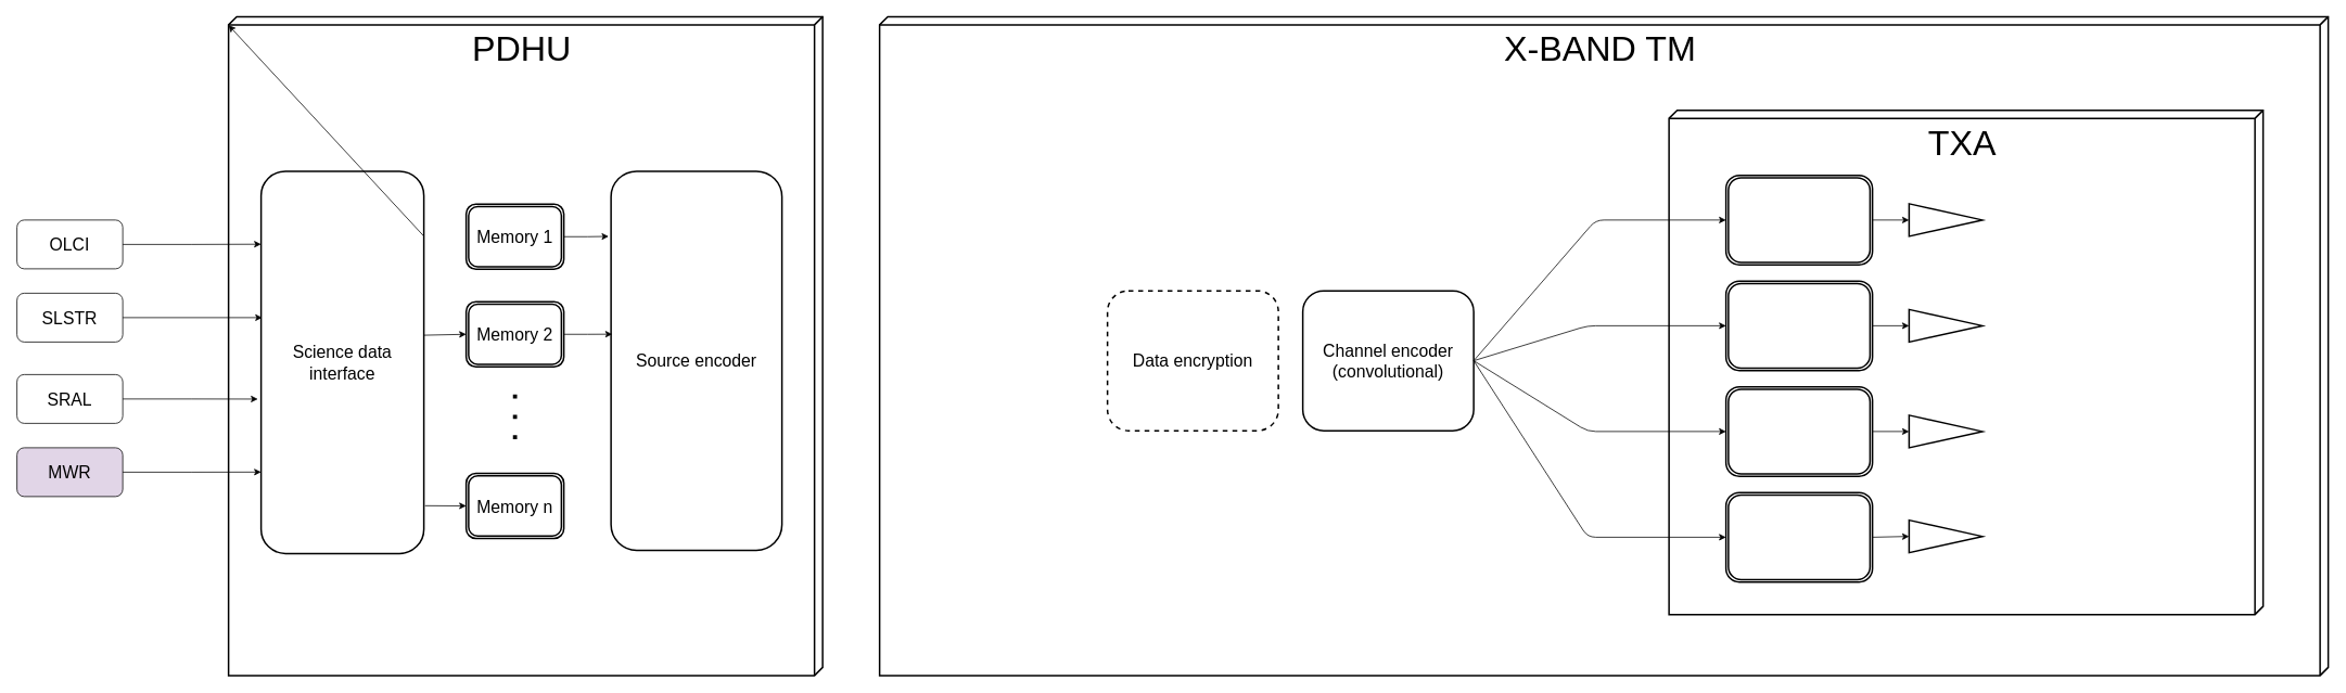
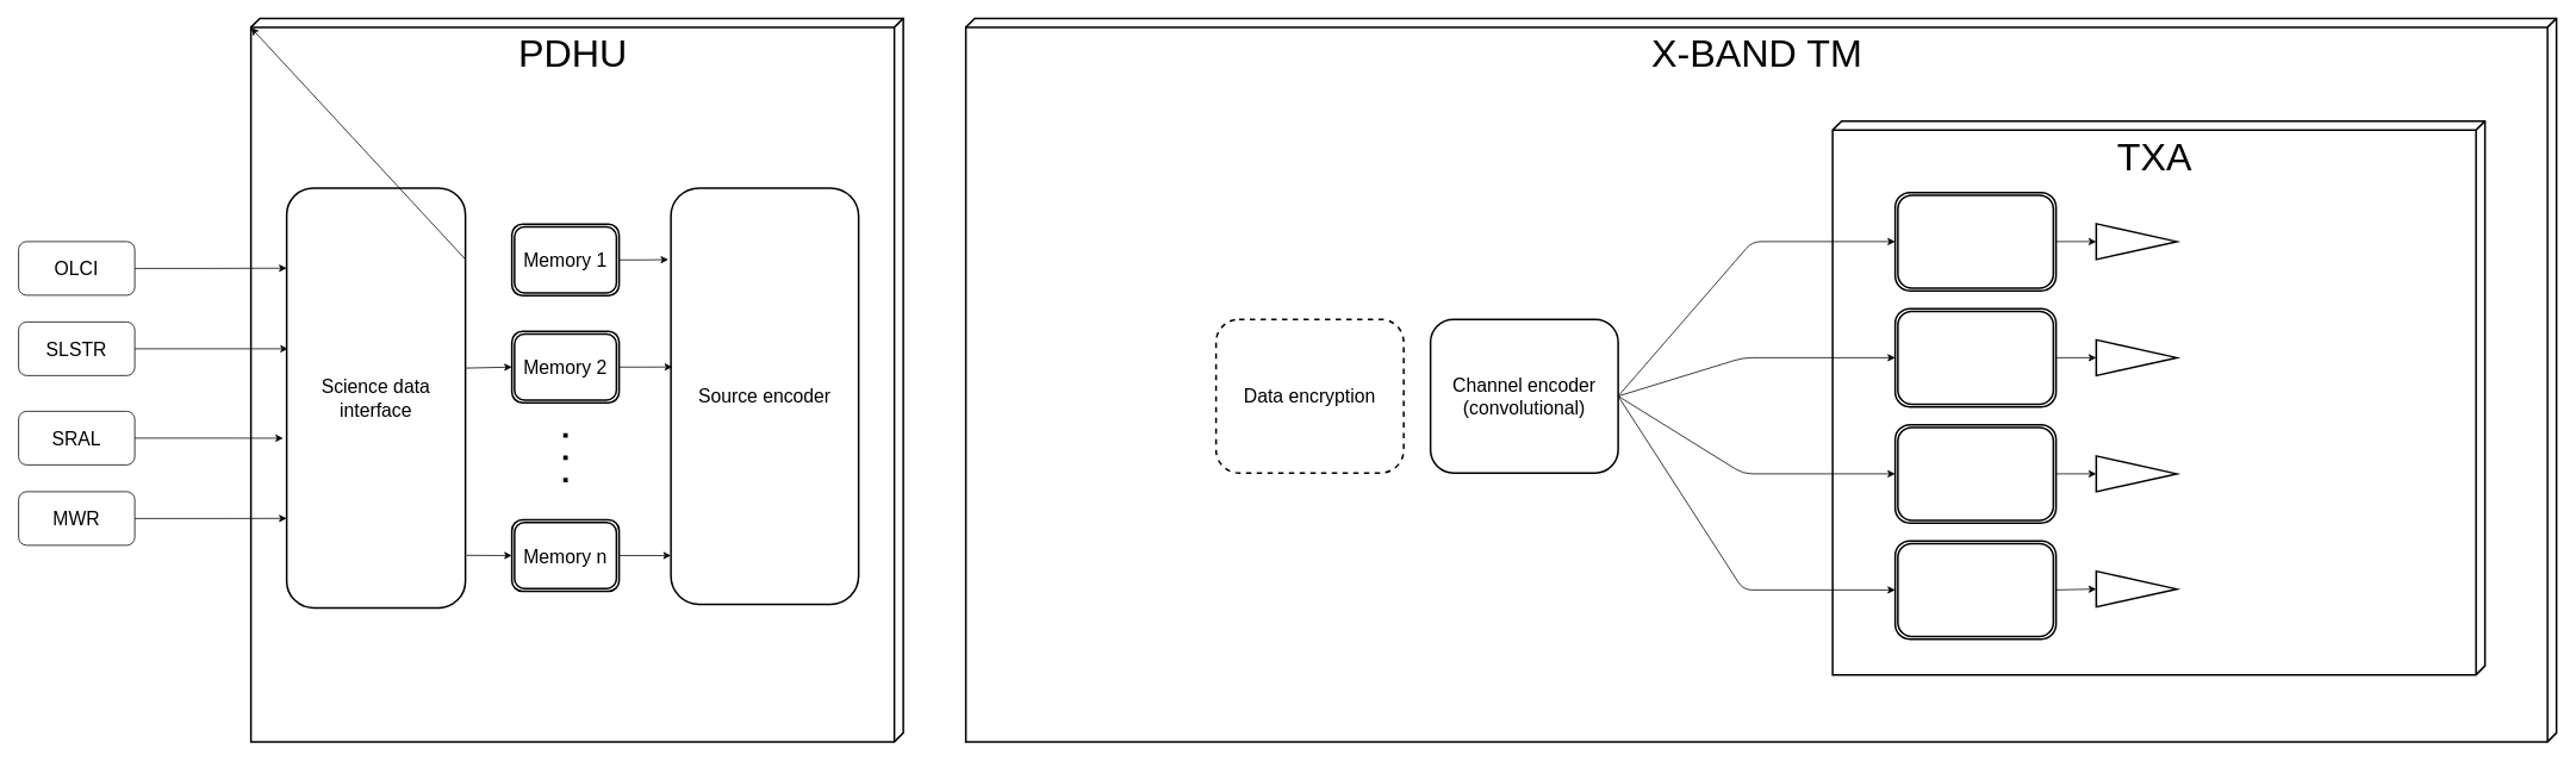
- <mxCell id="6" value="MWR" style="rounded=1;whiteSpace=wrap;html=1;fontSize=21;fillColor=#e1d5e7;" vertex="1" parent="1"><mxGeometry x="20" y="550" width="130" height="60" as="geometry" /></mxCell>
+ <mxCell id="6" value="MWR" style="rounded=1;whiteSpace=wrap;html=1;fontSize=21;" vertex="1" parent="1"><mxGeometry x="20" y="550" width="130" height="60" as="geometry" /></mxCell>
+ <mxCell id="34" style="edgeStyle=orthogonalEdgeStyle;rounded=0;orthogonalLoop=1;jettySize=auto;html=1;entryX=0;entryY=0.883;entryDx=0;entryDy=0;entryPerimeter=0;strokeWidth=1;fontSize=21;" edge="1" parent="1" source="35" target="28"><mxGeometry relative="1" as="geometry" /></mxCell>
